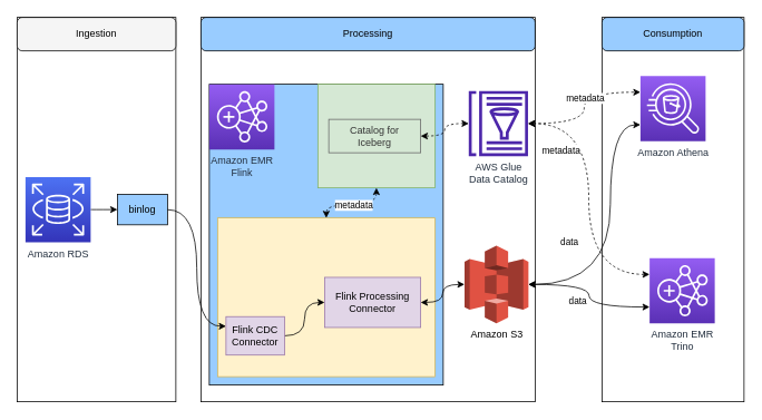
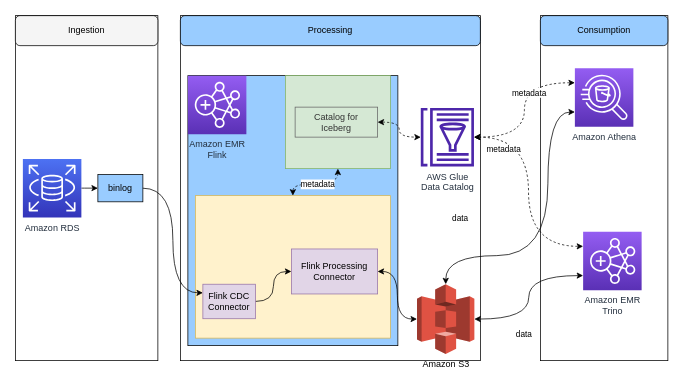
- <mxCell id="15" value="AWS Glue &lt;br&gt;Data Catalog" style="sketch=0;outlineConnect=0;fontColor=#232F3E;gradientColor=none;fillColor=#4D27AA;strokeColor=none;dashed=0;verticalLabelPosition=bottom;verticalAlign=top;align=center;html=1;fontSize=12;fontStyle=0;aspect=fixed;pointerEvents=1;shape=mxgraph.aws4.glue_data_catalog;" vertex="1" parent="1"><mxGeometry x="560" y="108" width="72" height="78" as="geometry" /></mxCell>
+ <mxCell id="15" value="AWS Glue &lt;br&gt;Data Catalog" style="sketch=0;outlineConnect=0;fontColor=#232F3E;gradientColor=none;fillColor=#4D27AA;strokeColor=none;dashed=0;verticalLabelPosition=bottom;verticalAlign=top;align=center;html=1;fontSize=12;fontStyle=0;aspect=fixed;pointerEvents=1;shape=mxgraph.aws4.glue_data_catalog;" vertex="1" parent="1"><mxGeometry x="560" y="143" width="72" height="78" as="geometry" /></mxCell>
- <mxCell id="23" value="binlog" style="rounded=0;whiteSpace=wrap;html=1;fillColor=#99CCFF;" vertex="1" parent="1"><mxGeometry x="140" y="231.75" width="60" height="36.5" as="geometry" /></mxCell>
+ <mxCell id="23" value="binlog" style="rounded=0;whiteSpace=wrap;html=1;fillColor=#99CCFF;" vertex="1" parent="1"><mxGeometry x="130" y="231.75" width="60" height="36.5" as="geometry" /></mxCell>
- <mxCell id="21" value="Amazon S3" style="outlineConnect=0;dashed=0;verticalLabelPosition=bottom;verticalAlign=top;align=center;html=1;shape=mxgraph.aws3.s3;fillColor=#E05243;gradientColor=none;" vertex="1" parent="1"><mxGeometry x="555.5" y="293.13" width="76.5" height="93" as="geometry" /></mxCell>
+ <mxCell id="21" value="Amazon S3" style="outlineConnect=0;dashed=0;verticalLabelPosition=bottom;verticalAlign=top;align=center;html=1;shape=mxgraph.aws3.s3;fillColor=#E05243;gradientColor=none;" vertex="1" parent="1"><mxGeometry x="555.5" y="378.13" width="76.5" height="93" as="geometry" /></mxCell>
